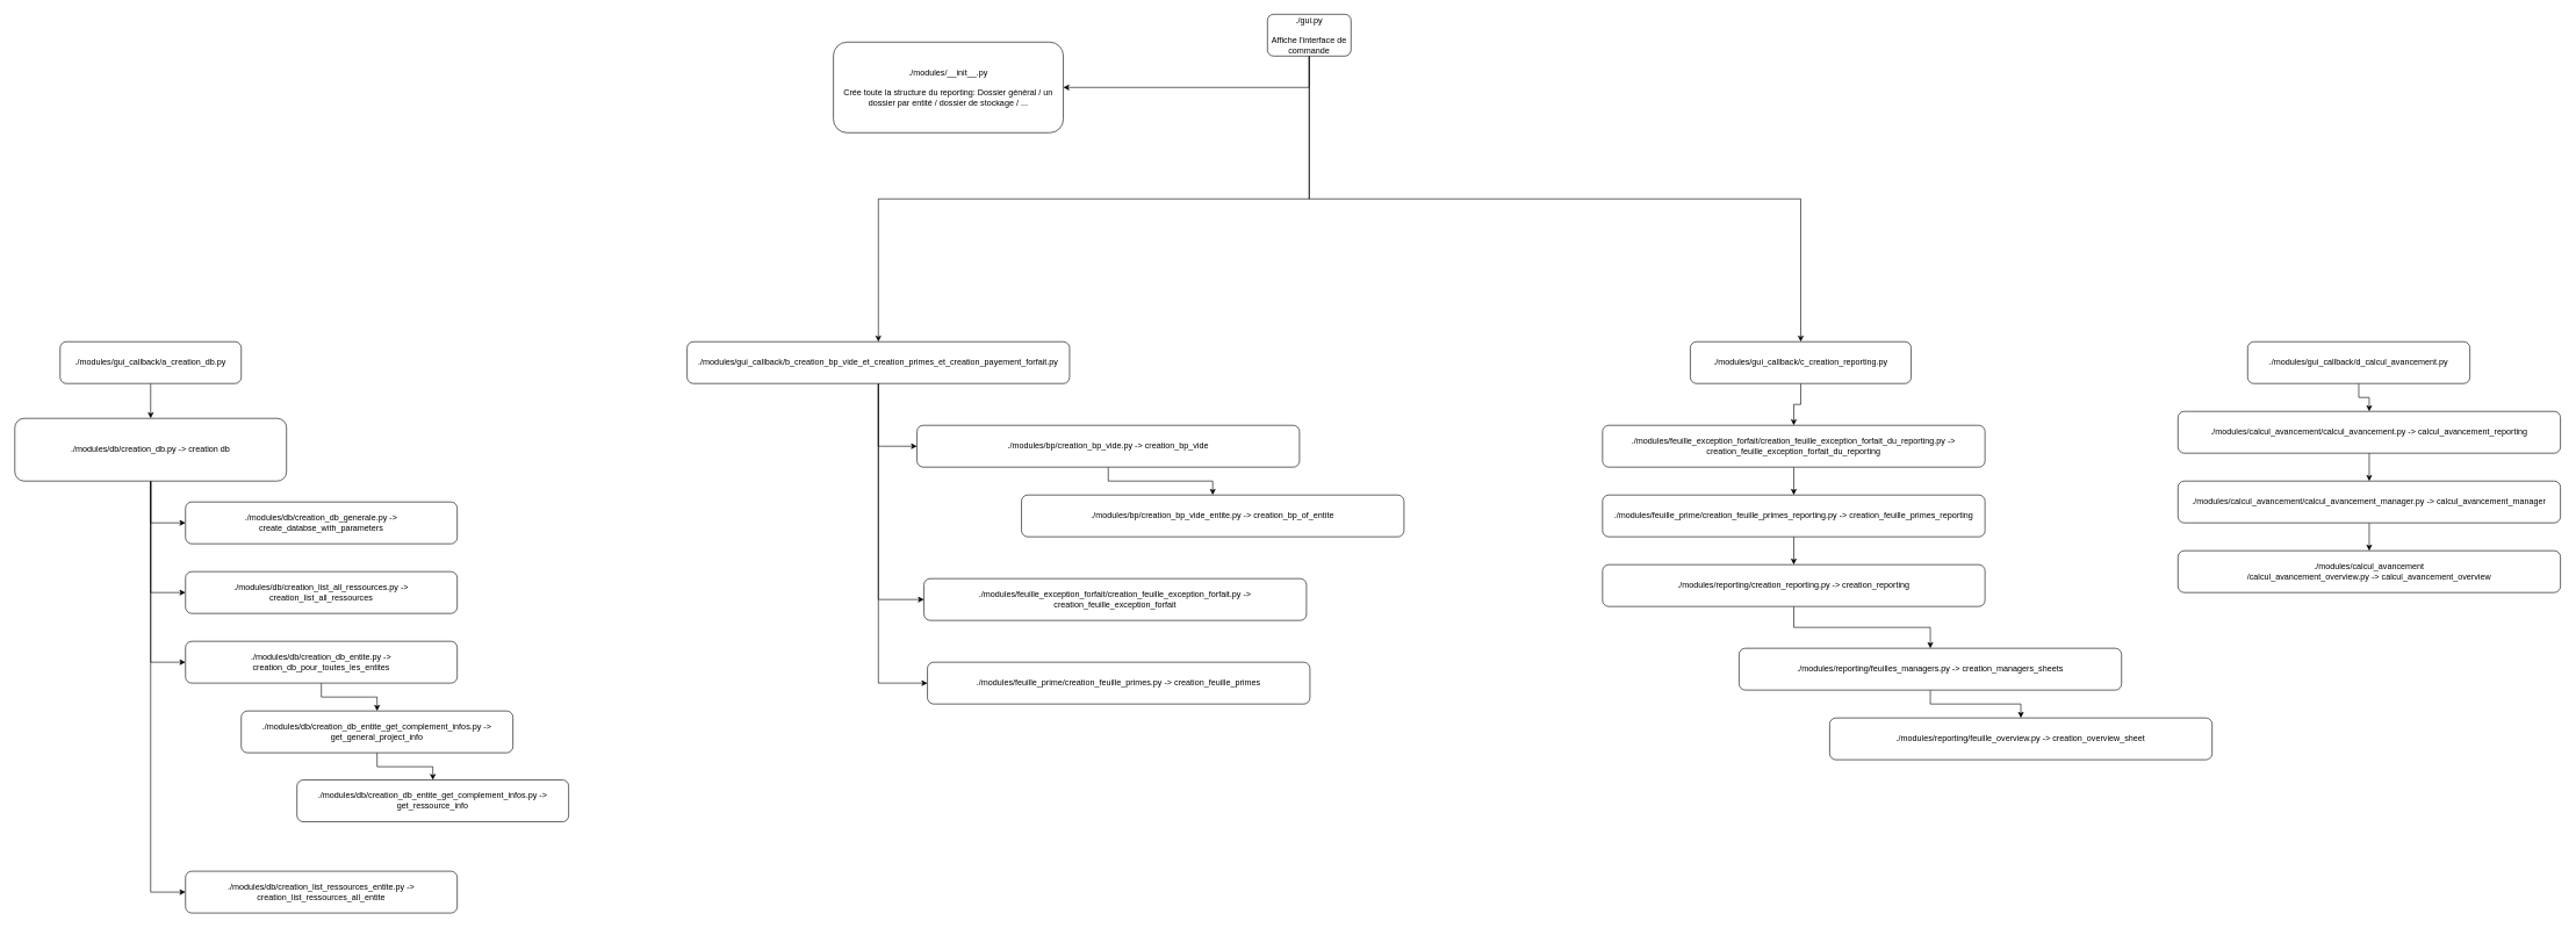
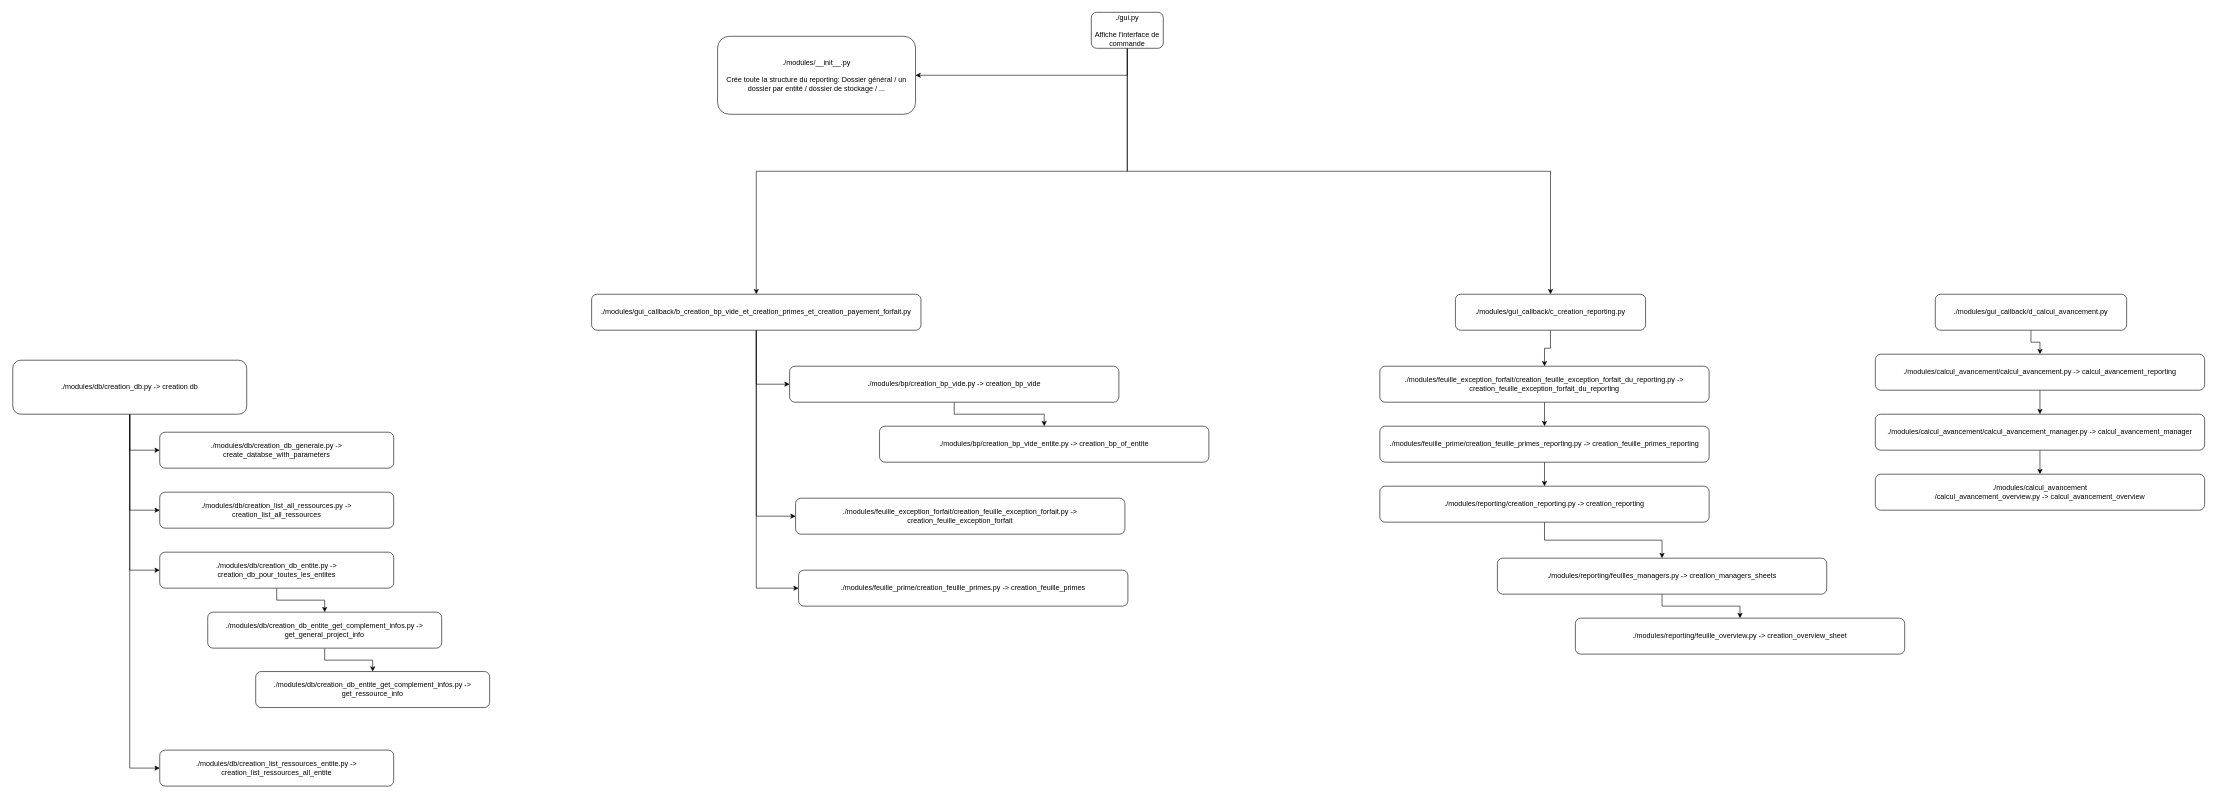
- <mxCell id="8" value="./modules/gui_callback/a_creation_db.py" style="rounded=1;whiteSpace=wrap;html=1;" vertex="1" parent="1"><mxGeometry x="85" y="490" width="260" height="60" as="geometry" /></mxCell>
- <mxCell id="7" style="edgeStyle=orthogonalEdgeStyle;rounded=0;orthogonalLoop=1;jettySize=auto;html=1;exitX=0.5;exitY=1;exitDx=0;exitDy=0;entryX=0.5;entryY=0;entryDx=0;entryDy=0;" edge="1" parent="1" source="8" target="21"><mxGeometry relative="1" as="geometry" /></mxCell>
